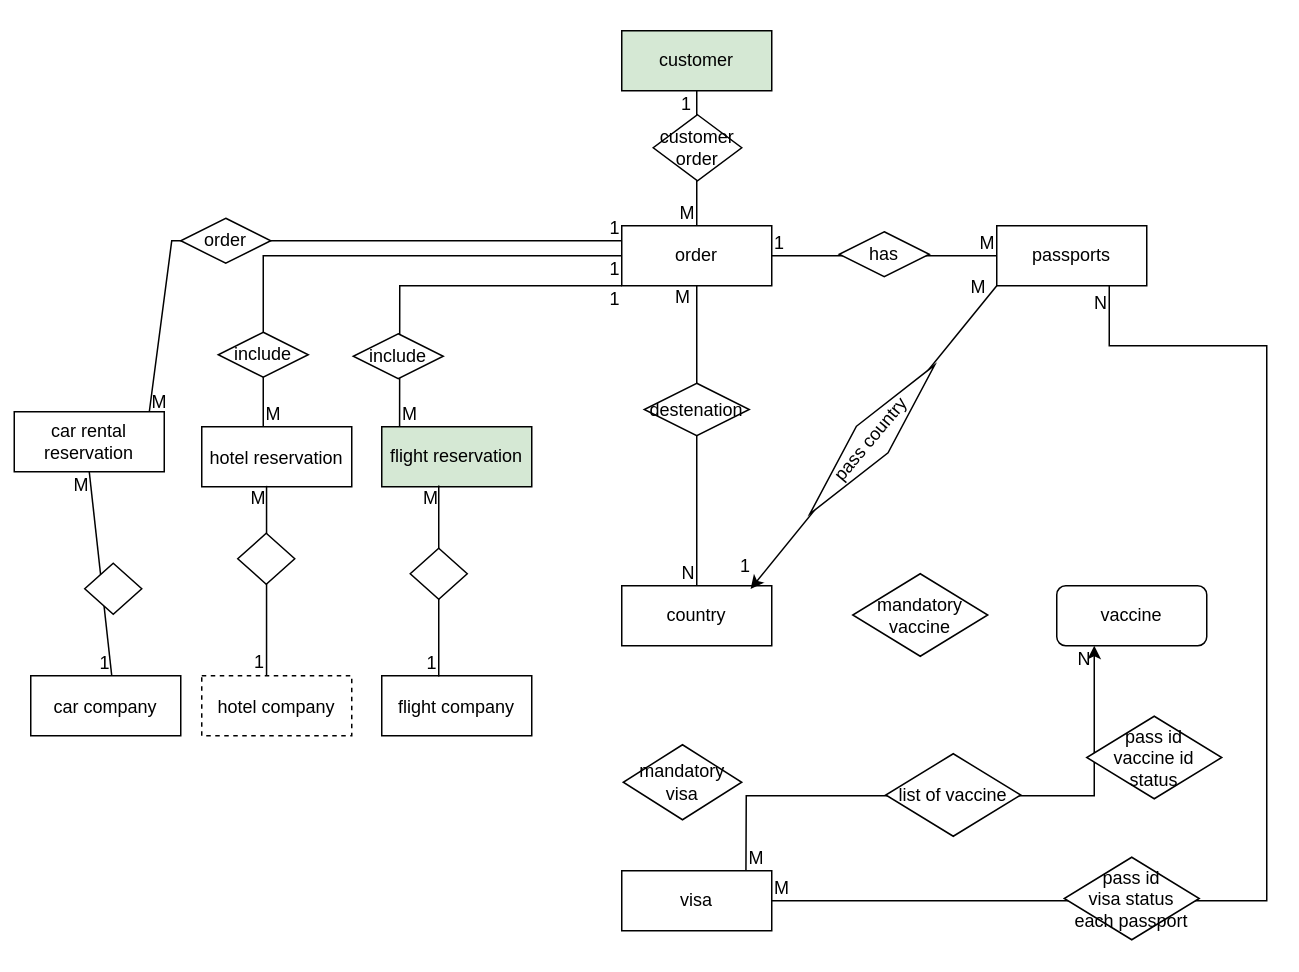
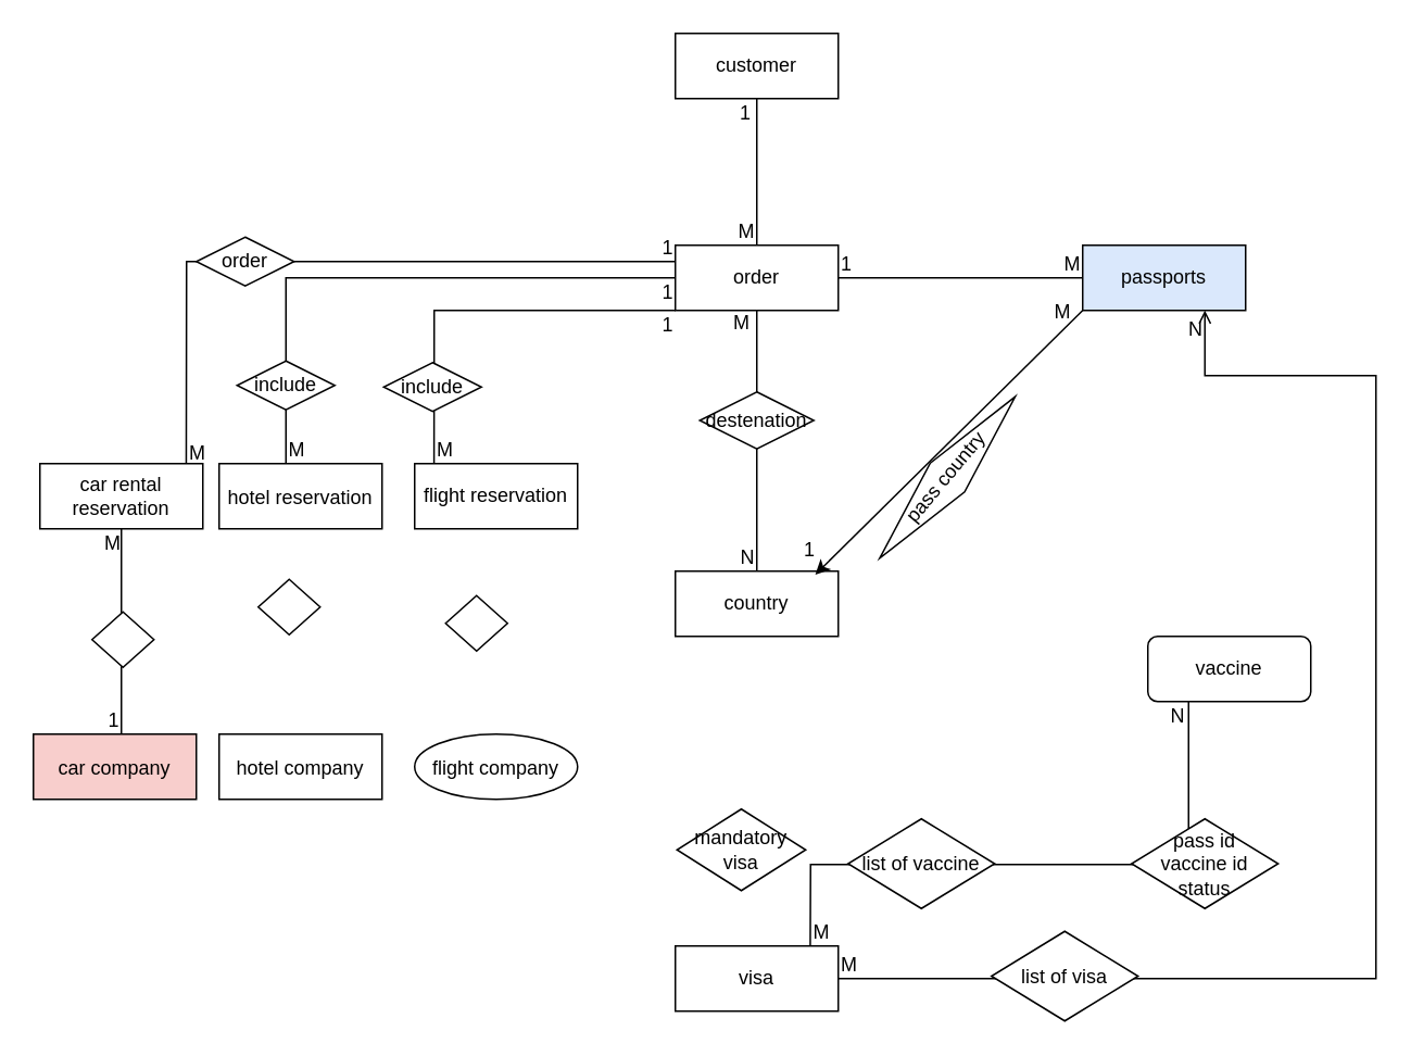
- <mxCell id="29" value="customer" style="whiteSpace=wrap;html=1;align=center;fillColor=#d5e8d4;" vertex="1" parent="1"><mxGeometry x="414" y="20" width="100" height="40" as="geometry" /></mxCell>
+ <mxCell id="29" value="customer" style="whiteSpace=wrap;html=1;align=center;" vertex="1" parent="1"><mxGeometry x="414" y="20" width="100" height="40" as="geometry" /></mxCell>
- <mxCell id="34" value="customer order" style="shape=rhombus;perimeter=rhombusPerimeter;whiteSpace=wrap;html=1;align=center;" vertex="1" parent="1"><mxGeometry x="435" y="76" width="59" height="44" as="geometry" /></mxCell>
- <mxCell id="11" value="has" style="shape=rhombus;perimeter=rhombusPerimeter;whiteSpace=wrap;html=1;align=center;" vertex="1" parent="1"><mxGeometry x="559" y="154" width="60" height="30" as="geometry" /></mxCell>
- <mxCell id="3" value="passports" style="whiteSpace=wrap;html=1;align=center;" vertex="1" parent="1"><mxGeometry x="664" y="150" width="100" height="40" as="geometry" /></mxCell>
+ <mxCell id="3" value="passports" style="whiteSpace=wrap;html=1;align=center;fillColor=#dae8fc;" vertex="1" parent="1"><mxGeometry x="664" y="150" width="100" height="40" as="geometry" /></mxCell>
- <mxCell id="48" value="" style="endArrow=none;html=1;rounded=0;exitX=1;exitY=0.5;exitDx=0;exitDy=0;entryX=0.75;entryY=1;entryDx=0;entryDy=0;" edge="1" parent="1" source="30" target="3"><mxGeometry relative="1" as="geometry"><mxPoint x="554" y="528" as="sourcePoint" /><mxPoint x="744" y="528" as="targetPoint" /><Array as="points"><mxPoint x="844" y="600" /><mxPoint x="844" y="230" /><mxPoint x="739" y="230" /></Array></mxGeometry></mxCell>
+ <mxCell id="48" value="" style="endArrow=open;html=1;rounded=0;exitX=1;exitY=0.5;exitDx=0;exitDy=0;entryX=0.75;entryY=1;entryDx=0;entryDy=0;" edge="1" parent="1" source="30" target="3"><mxGeometry relative="1" as="geometry"><mxPoint x="554" y="528" as="sourcePoint" /><mxPoint x="744" y="528" as="targetPoint" /><Array as="points"><mxPoint x="844" y="600" /><mxPoint x="844" y="230" /><mxPoint x="739" y="230" /></Array></mxGeometry></mxCell>
- <mxCell id="16" value="destenation" style="shape=rhombus;perimeter=rhombusPerimeter;whiteSpace=wrap;html=1;align=center;" vertex="1" parent="1"><mxGeometry x="429" y="255" width="70" height="35" as="geometry" /></mxCell>
+ <mxCell id="16" value="destenation" style="shape=rhombus;perimeter=rhombusPerimeter;whiteSpace=wrap;html=1;align=center;" vertex="1" parent="1"><mxGeometry x="429" y="240" width="70" height="35" as="geometry" /></mxCell>
- <mxCell id="40" value="car rental reservation" style="whiteSpace=wrap;html=1;align=center;" vertex="1" parent="1"><mxGeometry x="9" y="274" width="100" height="40" as="geometry" /></mxCell>
+ <mxCell id="40" value="car rental reservation" style="whiteSpace=wrap;html=1;align=center;" vertex="1" parent="1"><mxGeometry x="24" y="284" width="100" height="40" as="geometry" /></mxCell>
- <mxCell id="7" value="flight reservation" style="whiteSpace=wrap;html=1;align=center;fillColor=#d5e8d4;" vertex="1" parent="1"><mxGeometry x="254" y="284" width="100" height="40" as="geometry" /></mxCell>
+ <mxCell id="7" value="flight reservation" style="whiteSpace=wrap;html=1;align=center;" vertex="1" parent="1"><mxGeometry x="254" y="284" width="100" height="40" as="geometry" /></mxCell>
- <mxCell id="12" value="mandatory vaccine" style="shape=rhombus;perimeter=rhombusPerimeter;whiteSpace=wrap;html=1;align=center;" vertex="1" parent="1"><mxGeometry x="568" y="382" width="90" height="55" as="geometry" /></mxCell>
- <mxCell id="4" value="country" style="whiteSpace=wrap;html=1;align=center;" vertex="1" parent="1"><mxGeometry x="414" y="390" width="100" height="40" as="geometry" /></mxCell>
+ <mxCell id="4" value="country" style="whiteSpace=wrap;html=1;align=center;" vertex="1" parent="1"><mxGeometry x="414" y="350" width="100" height="40" as="geometry" /></mxCell>
- <mxCell id="44" value="" style="endArrow=none;html=1;rounded=0;exitX=0.432;exitY=0.985;exitDx=0;exitDy=0;exitPerimeter=0;entryX=0.432;entryY=-0.004;entryDx=0;entryDy=0;entryPerimeter=0;" edge="1" parent="1" source="6" target="41"><mxGeometry relative="1" as="geometry"><mxPoint x="175" y="365" as="sourcePoint" /><mxPoint x="175" y="455" as="targetPoint" /></mxGeometry></mxCell>
- <mxCell id="45" value="M" style="resizable=0;html=1;whiteSpace=wrap;align=left;verticalAlign=bottom;" connectable="0" vertex="1" parent="44"><mxGeometry x="-1" relative="1" as="geometry"><mxPoint x="-12" y="17" as="offset" /></mxGeometry></mxCell>
- <mxCell id="46" value="1" style="resizable=0;html=1;whiteSpace=wrap;align=right;verticalAlign=bottom;" connectable="0" vertex="1" parent="44"><mxGeometry x="1" relative="1" as="geometry" /></mxCell>
- <mxCell id="58" value="" style="endArrow=none;html=1;rounded=0;exitX=0.38;exitY=0.979;exitDx=0;exitDy=0;exitPerimeter=0;entryX=0.38;entryY=0.014;entryDx=0;entryDy=0;entryPerimeter=0;" edge="1" parent="1" source="7" target="43"><mxGeometry relative="1" as="geometry"><mxPoint x="293" y="333" as="sourcePoint" /><mxPoint x="293" y="440" as="targetPoint" /></mxGeometry></mxCell>
- <mxCell id="59" value="M" style="resizable=0;html=1;whiteSpace=wrap;align=left;verticalAlign=bottom;" connectable="0" vertex="1" parent="58"><mxGeometry x="-1" relative="1" as="geometry"><mxPoint x="-12" y="17" as="offset" /></mxGeometry></mxCell>
- <mxCell id="60" value="1" style="resizable=0;html=1;whiteSpace=wrap;align=right;verticalAlign=bottom;" connectable="0" vertex="1" parent="58"><mxGeometry x="1" relative="1" as="geometry" /></mxCell>
- <mxCell id="53" value="" style="endArrow=classic;html=1;rounded=0;exitX=0.828;exitY=0.003;exitDx=0;exitDy=0;entryX=0.25;entryY=1;entryDx=0;entryDy=0;exitPerimeter=0;" edge="1" parent="1" source="30" target="5"><mxGeometry relative="1" as="geometry"><mxPoint x="524" y="420" as="sourcePoint" /><mxPoint x="714" y="420" as="targetPoint" /><Array as="points"><mxPoint x="497" y="530" /><mxPoint x="729" y="530" /></Array></mxGeometry></mxCell>
+ <mxCell id="53" value="" style="endArrow=none;html=1;rounded=0;exitX=0.828;exitY=0.003;exitDx=0;exitDy=0;entryX=0.25;entryY=1;entryDx=0;entryDy=0;exitPerimeter=0;" edge="1" parent="1" source="30" target="5"><mxGeometry relative="1" as="geometry"><mxPoint x="524" y="420" as="sourcePoint" /><mxPoint x="714" y="420" as="targetPoint" /><Array as="points"><mxPoint x="497" y="530" /><mxPoint x="729" y="530" /></Array></mxGeometry></mxCell>
- <mxCell id="42" value="car&amp;nbsp;&lt;span style=&quot;font-size:11.0pt;line-height:107%;font-family:&amp;quot;Segoe UI&amp;quot;,sans-serif;&lt;br/&gt;mso-fareast-font-family:Calibri;mso-fareast-theme-font:minor-latin;color:#374151;&lt;br/&gt;mso-ansi-language:EN-US;mso-fareast-language:EN-US;mso-bidi-language:HE&quot;&gt;&lt;/span&gt;company" style="whiteSpace=wrap;html=1;align=center;" vertex="1" parent="1"><mxGeometry x="20" y="450" width="100" height="40" as="geometry" /></mxCell>
+ <mxCell id="42" value="car&amp;nbsp;&lt;span style=&quot;font-size:11.0pt;line-height:107%;font-family:&amp;quot;Segoe UI&amp;quot;,sans-serif;&lt;br/&gt;mso-fareast-font-family:Calibri;mso-fareast-theme-font:minor-latin;color:#374151;&lt;br/&gt;mso-ansi-language:EN-US;mso-fareast-language:EN-US;mso-bidi-language:HE&quot;&gt;&lt;/span&gt;company" style="whiteSpace=wrap;html=1;align=center;fillColor=#f8cecc;" vertex="1" parent="1"><mxGeometry x="20" y="450" width="100" height="40" as="geometry" /></mxCell>
- <mxCell id="41" value="hotel&amp;nbsp;&lt;span style=&quot;font-size:11.0pt;line-height:107%;font-family:&amp;quot;Segoe UI&amp;quot;,sans-serif;&lt;br/&gt;mso-fareast-font-family:Calibri;mso-fareast-theme-font:minor-latin;color:#374151;&lt;br/&gt;mso-ansi-language:EN-US;mso-fareast-language:EN-US;mso-bidi-language:HE&quot;&gt;&lt;/span&gt;company" style="whiteSpace=wrap;html=1;align=center;dashed=1;" vertex="1" parent="1"><mxGeometry x="134" y="450" width="100" height="40" as="geometry" /></mxCell>
+ <mxCell id="41" value="hotel&amp;nbsp;&lt;span style=&quot;font-size:11.0pt;line-height:107%;font-family:&amp;quot;Segoe UI&amp;quot;,sans-serif;&lt;br/&gt;mso-fareast-font-family:Calibri;mso-fareast-theme-font:minor-latin;color:#374151;&lt;br/&gt;mso-ansi-language:EN-US;mso-fareast-language:EN-US;mso-bidi-language:HE&quot;&gt;&lt;/span&gt;company" style="whiteSpace=wrap;html=1;align=center;" vertex="1" parent="1"><mxGeometry x="134" y="450" width="100" height="40" as="geometry" /></mxCell>
- <mxCell id="43" value="flight&amp;nbsp;&lt;span style=&quot;font-size:11.0pt;line-height:107%;font-family:&amp;quot;Segoe UI&amp;quot;,sans-serif;&lt;br/&gt;mso-fareast-font-family:Calibri;mso-fareast-theme-font:minor-latin;color:#374151;&lt;br/&gt;mso-ansi-language:EN-US;mso-fareast-language:EN-US;mso-bidi-language:HE&quot;&gt;&lt;/span&gt;company" style="whiteSpace=wrap;html=1;align=center;" vertex="1" parent="1"><mxGeometry x="254" y="450" width="100" height="40" as="geometry" /></mxCell>
+ <mxCell id="43" value="flight&amp;nbsp;&lt;span style=&quot;font-size:11.0pt;line-height:107%;font-family:&amp;quot;Segoe UI&amp;quot;,sans-serif;&lt;br/&gt;mso-fareast-font-family:Calibri;mso-fareast-theme-font:minor-latin;color:#374151;&lt;br/&gt;mso-ansi-language:EN-US;mso-fareast-language:EN-US;mso-bidi-language:HE&quot;&gt;&lt;/span&gt;company" style="ellipse;whiteSpace=wrap;html=1;align=center;" vertex="1" parent="1"><mxGeometry x="254" y="450" width="100" height="40" as="geometry" /></mxCell>
- <mxCell id="57" value="pass id&lt;br&gt;vaccine id&lt;br&gt;status" style="shape=rhombus;perimeter=rhombusPerimeter;whiteSpace=wrap;html=1;align=center;" vertex="1" parent="1"><mxGeometry x="724" y="477" width="90" height="55" as="geometry" /></mxCell>
+ <mxCell id="57" value="pass id&lt;br&gt;vaccine id&lt;br&gt;status" style="shape=rhombus;perimeter=rhombusPerimeter;whiteSpace=wrap;html=1;align=center;" vertex="1" parent="1"><mxGeometry x="694" y="502" width="90" height="55" as="geometry" /></mxCell>
- <mxCell id="56" value="list of vaccine" style="shape=rhombus;perimeter=rhombusPerimeter;whiteSpace=wrap;html=1;align=center;" vertex="1" parent="1"><mxGeometry x="590" y="502" width="90" height="55" as="geometry" /></mxCell>
+ <mxCell id="56" value="list of vaccine" style="shape=rhombus;perimeter=rhombusPerimeter;whiteSpace=wrap;html=1;align=center;" vertex="1" parent="1"><mxGeometry x="520" y="502" width="90" height="55" as="geometry" /></mxCell>
+ <mxCell id="51" value="list of visa" style="shape=rhombus;perimeter=rhombusPerimeter;whiteSpace=wrap;html=1;align=center;" vertex="1" parent="1"><mxGeometry x="608" y="571" width="90" height="55" as="geometry" /></mxCell>
- <mxCell id="52" value="pass id&lt;br&gt;visa status&lt;br&gt;each passport" style="shape=rhombus;perimeter=rhombusPerimeter;whiteSpace=wrap;html=1;align=center;" vertex="1" parent="1"><mxGeometry x="709" y="571" width="90" height="55" as="geometry" /></mxCell>
